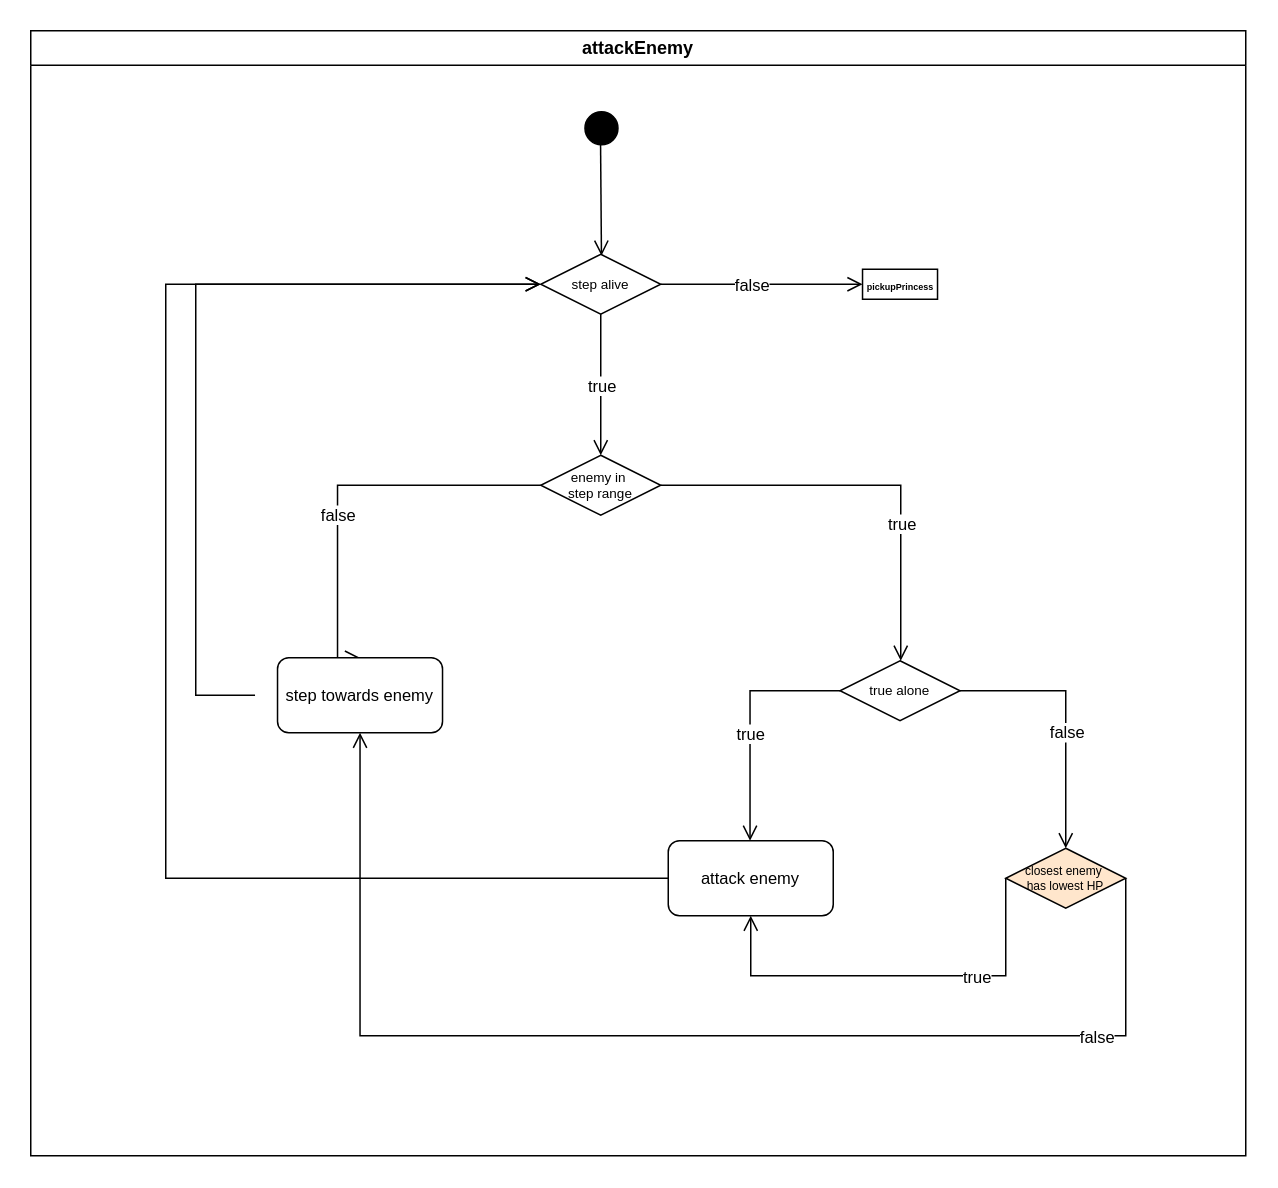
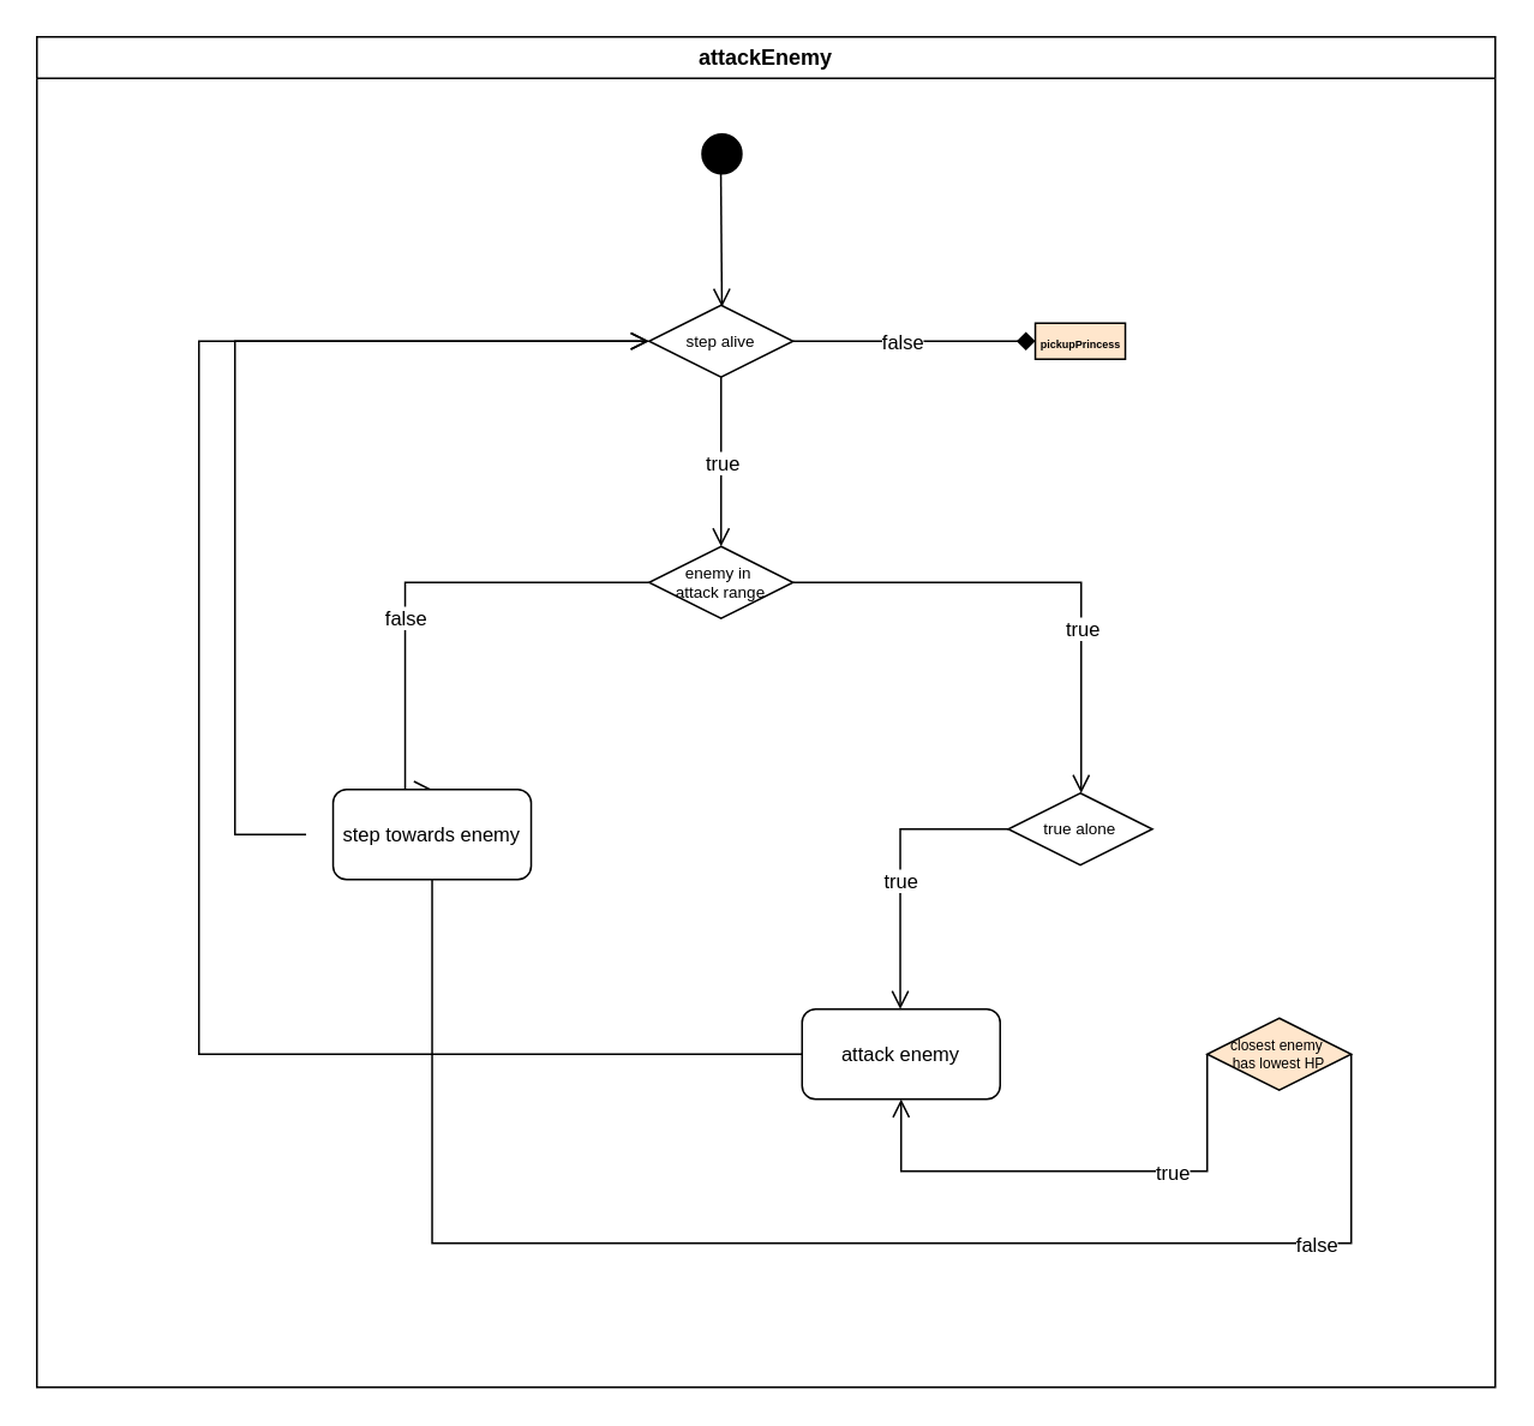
- <mxCell id="20" value="" style="edgeStyle=elbowEdgeStyle;elbow=horizontal;align=left;verticalAlign=bottom;endArrow=open;endSize=8;exitX=1;exitY=0.5;endFill=1;rounded=0;exitDx=0;exitDy=0;entryX=0;entryY=0.5;entryDx=0;entryDy=0;" parent="2" source="10" target="24" edge="1"><mxGeometry x="-1" relative="1" as="geometry"><mxPoint x="554.52" y="169" as="targetPoint" /><Array as="points"><mxPoint x="460" y="180" /></Array><mxPoint x="539" y="230" as="sourcePoint" /></mxGeometry></mxCell>
+ <mxCell id="20" value="" style="edgeStyle=elbowEdgeStyle;elbow=horizontal;align=left;verticalAlign=bottom;endArrow=diamond;endSize=8;exitX=1;exitY=0.5;endFill=1;rounded=0;exitDx=0;exitDy=0;entryX=0;entryY=0.5;entryDx=0;entryDy=0;" parent="2" source="10" target="24" edge="1"><mxGeometry x="-1" relative="1" as="geometry"><mxPoint x="554.52" y="169" as="targetPoint" /><Array as="points"><mxPoint x="460" y="180" /></Array><mxPoint x="539" y="230" as="sourcePoint" /></mxGeometry></mxCell>
- <mxCell id="24" value="&lt;div align=&quot;center&quot;&gt;&lt;font style=&quot;font-size: 6px;&quot;&gt;&lt;b&gt;&lt;font style=&quot;line-height: 100%;&quot;&gt;pickupPrincess&lt;/font&gt;&lt;/b&gt;&lt;/font&gt;&lt;/div&gt;" style="rounded=0;whiteSpace=wrap;html=1;align=center;" vertex="1" parent="2"><mxGeometry x="554.52" y="159" width="50" height="20" as="geometry" /></mxCell>
+ <mxCell id="24" value="&lt;div align=&quot;center&quot;&gt;&lt;font style=&quot;font-size: 6px;&quot;&gt;&lt;b&gt;&lt;font style=&quot;line-height: 100%;&quot;&gt;pickupPrincess&lt;/font&gt;&lt;/b&gt;&lt;/font&gt;&lt;/div&gt;" style="rounded=0;whiteSpace=wrap;html=1;align=center;fillColor=#ffe6cc;" vertex="1" parent="2"><mxGeometry x="554.52" y="159" width="50" height="20" as="geometry" /></mxCell>
- <mxCell id="5" value="enemy in &#10;step range" style="rhombus;fontSize=9;" parent="2" vertex="1"><mxGeometry x="340" y="283" width="80" height="40" as="geometry" /></mxCell>
+ <mxCell id="5" value="enemy in &#10;attack range" style="rhombus;fontSize=9;" parent="2" vertex="1"><mxGeometry x="340" y="283" width="80" height="40" as="geometry" /></mxCell>
- <mxCell id="16" value="" style="edgeStyle=elbowEdgeStyle;elbow=horizontal;align=left;verticalAlign=bottom;endArrow=open;endSize=8;endFill=1;rounded=0;exitX=1;exitY=0.5;exitDx=0;exitDy=0;entryX=0.5;entryY=0;entryDx=0;entryDy=0;" parent="2" source="13" target="25" edge="1"><mxGeometry x="-1" relative="1" as="geometry"><mxPoint x="685" y="540.0" as="targetPoint" /><Array as="points"><mxPoint x="690" y="490" /></Array><mxPoint x="780" y="436" as="sourcePoint" /></mxGeometry></mxCell>
- <mxCell id="17" value="&lt;div&gt;false&lt;/div&gt;" style="edgeLabel;html=1;align=center;verticalAlign=middle;resizable=0;points=[];" parent="16" vertex="1" connectable="0"><mxGeometry x="0.267" relative="1" as="geometry"><mxPoint y="-13" as="offset" /></mxGeometry></mxCell>
- <mxCell id="28" value="" style="edgeStyle=elbowEdgeStyle;elbow=horizontal;align=left;verticalAlign=bottom;endArrow=open;endSize=8;endFill=1;rounded=0;exitX=1;exitY=0.5;exitDx=0;exitDy=0;entryX=0.5;entryY=1;entryDx=0;entryDy=0;" edge="1" parent="2" source="25" target="8"><mxGeometry x="-1" relative="1" as="geometry"><mxPoint x="800" y="665" as="targetPoint" /><Array as="points"><mxPoint x="630" y="670" /></Array><mxPoint x="730" y="560" as="sourcePoint" /></mxGeometry></mxCell>
+ <mxCell id="28" value="" style="edgeStyle=elbowEdgeStyle;elbow=horizontal;align=left;verticalAlign=bottom;endArrow=none;endSize=8;endFill=1;rounded=0;exitX=1;exitY=0.5;exitDx=0;exitDy=0;entryX=0.5;entryY=1;entryDx=0;entryDy=0;" edge="1" parent="2" source="25" target="8"><mxGeometry x="-1" relative="1" as="geometry"><mxPoint x="800" y="665" as="targetPoint" /><Array as="points"><mxPoint x="630" y="670" /></Array><mxPoint x="730" y="560" as="sourcePoint" /></mxGeometry></mxCell>
